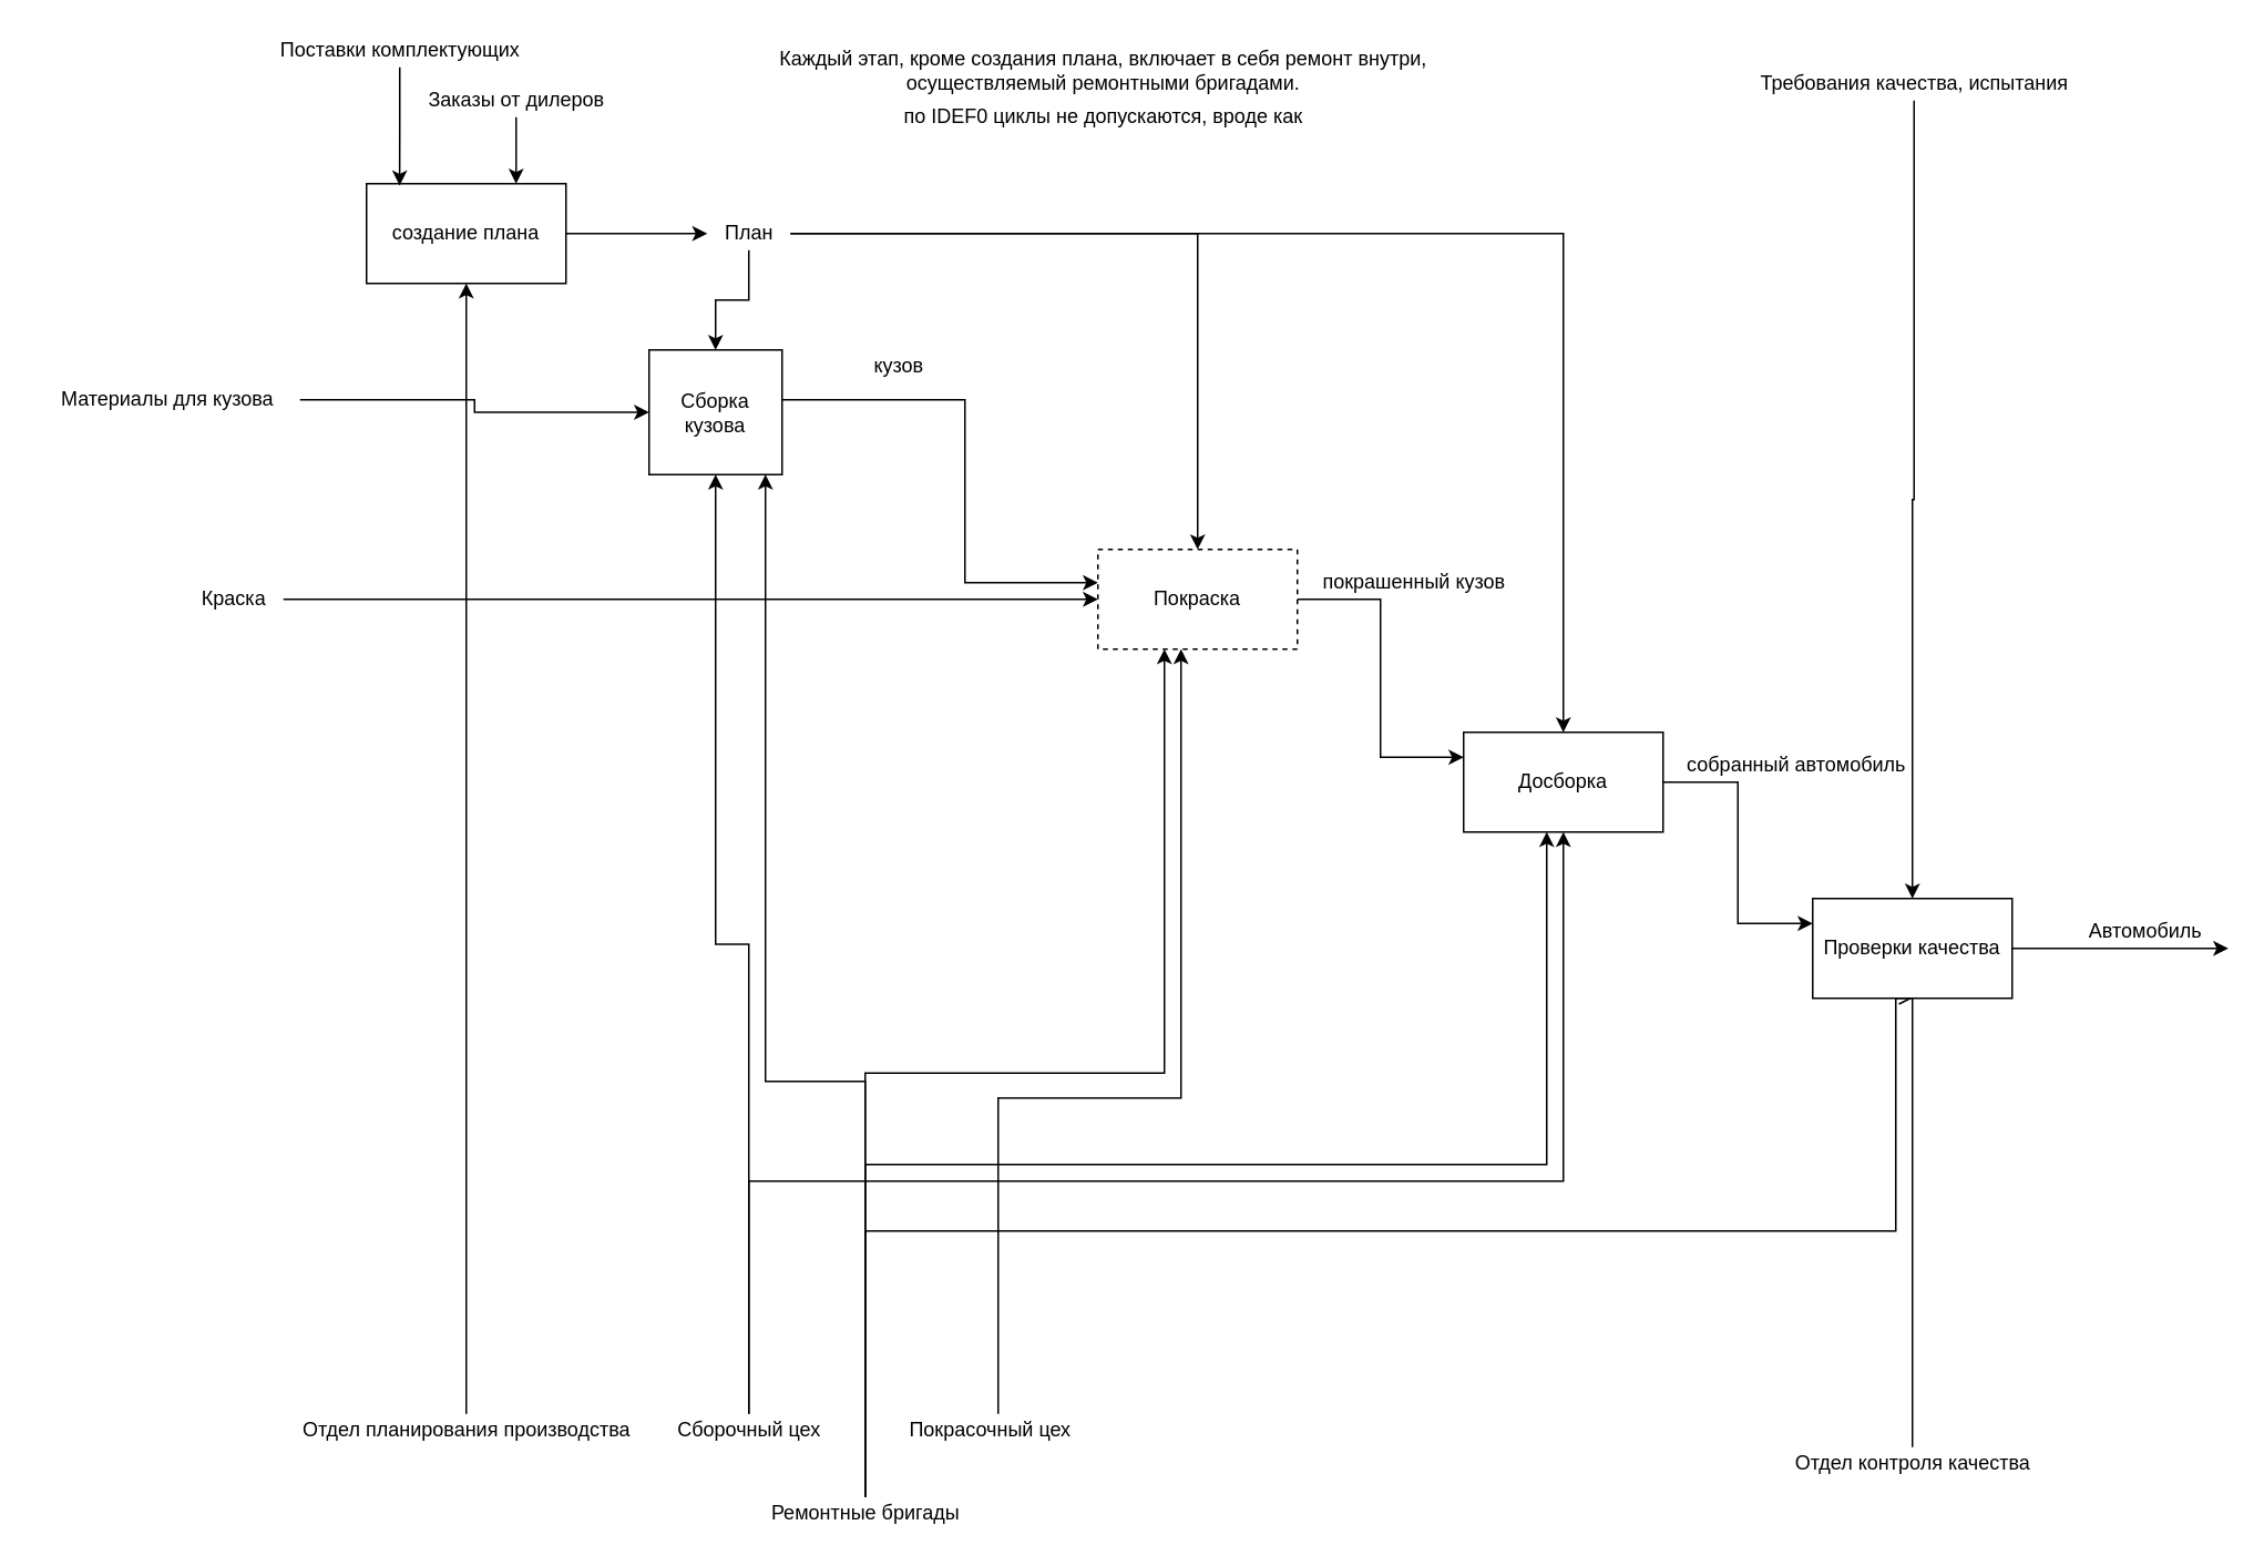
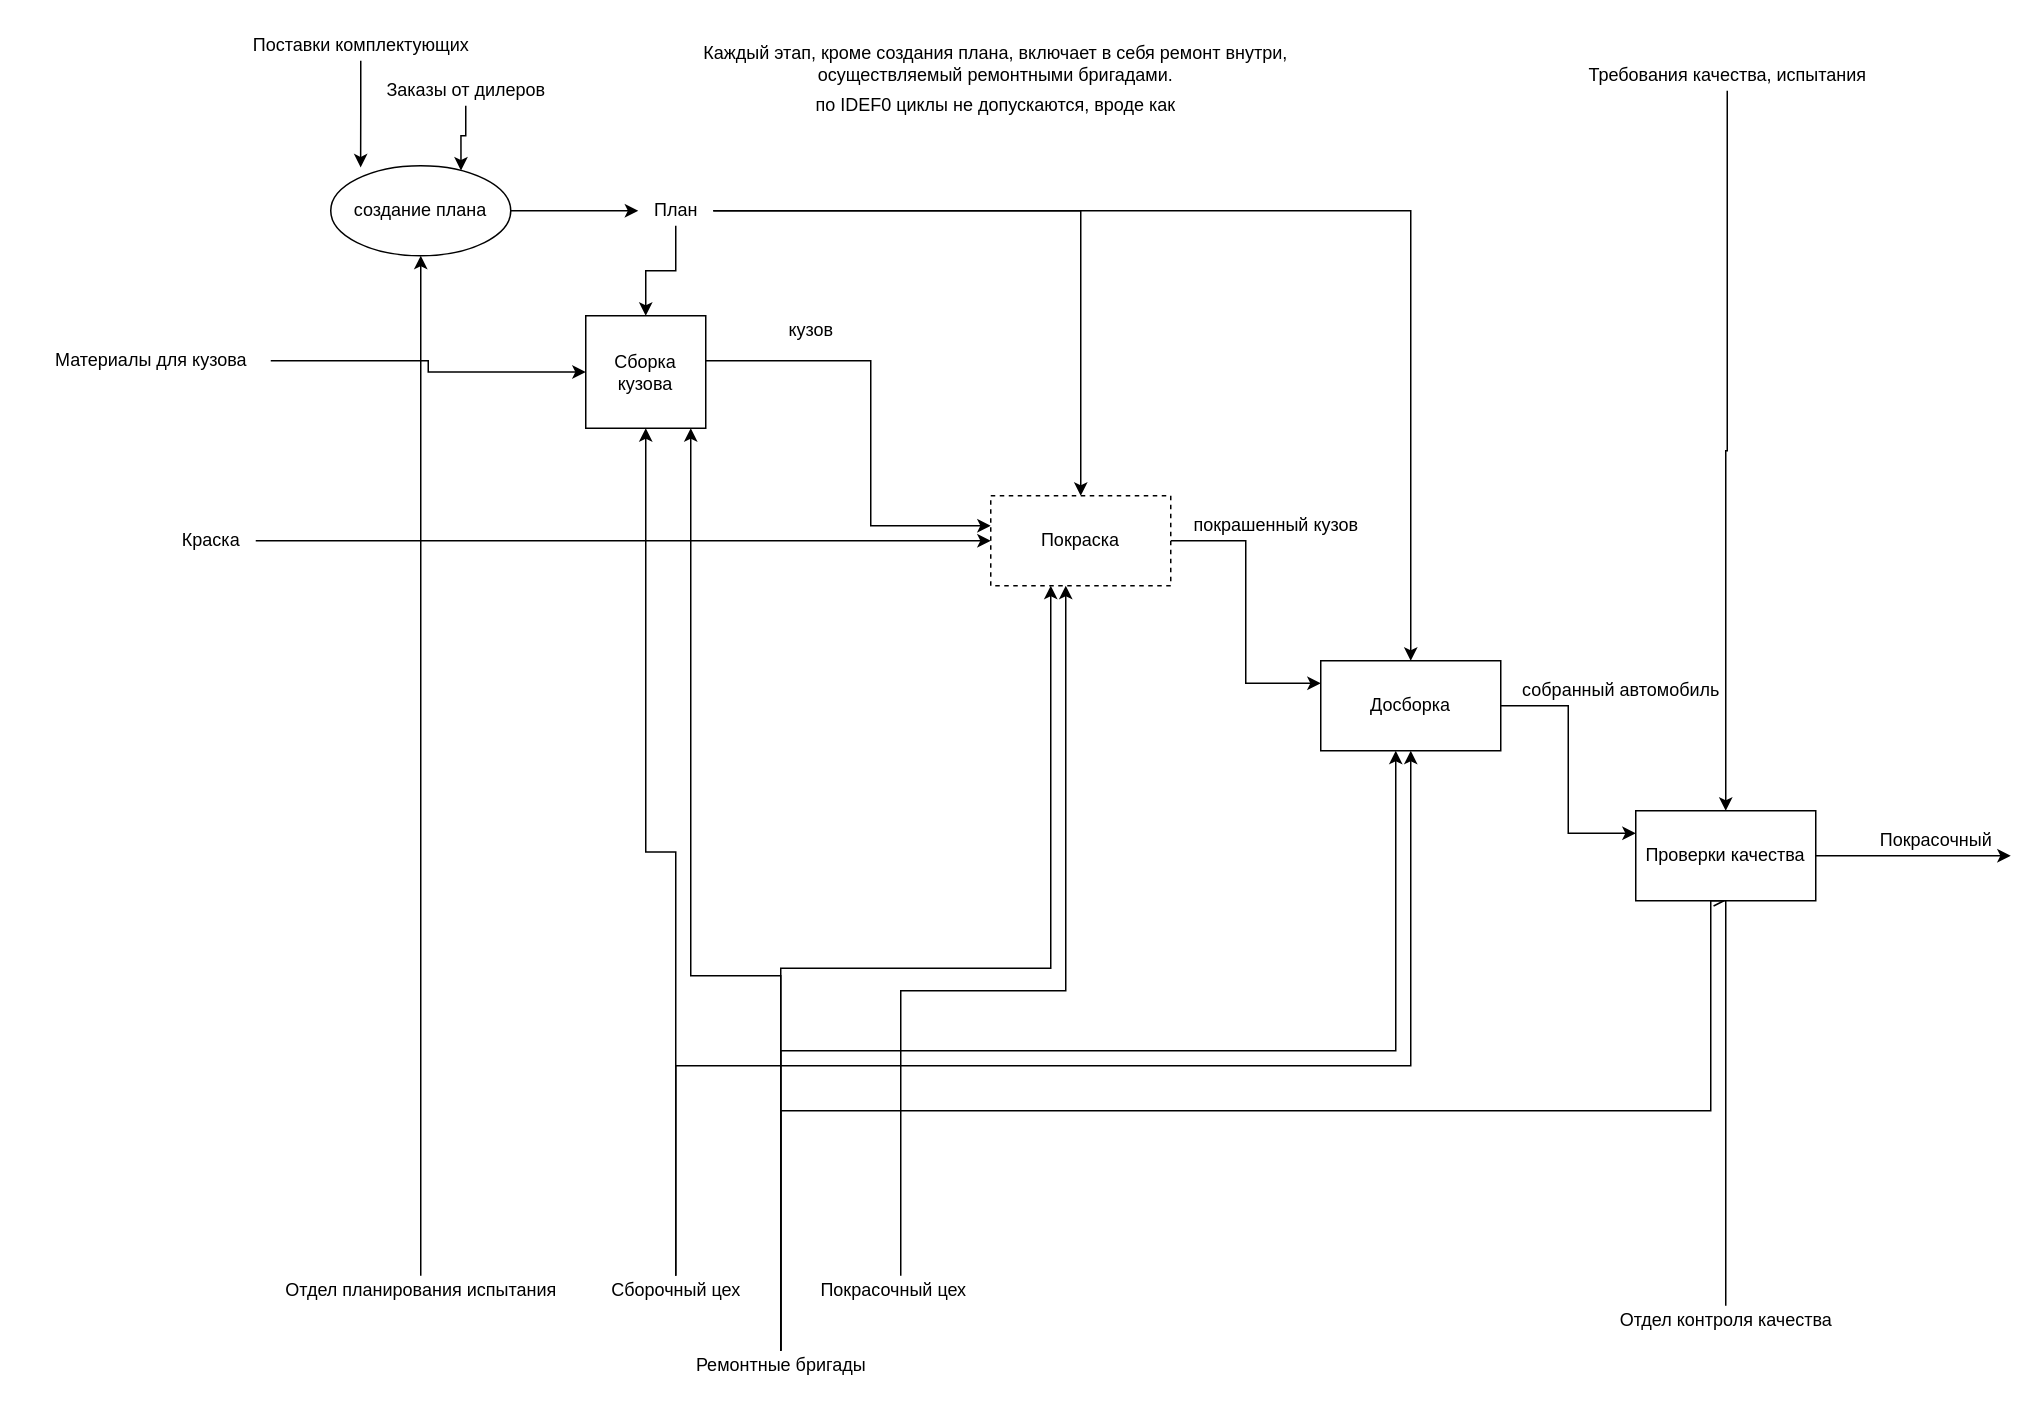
- <mxCell id="3" value="создание плана" style="rounded=0;whiteSpace=wrap;html=1;" parent="1" vertex="1"><mxGeometry x="220" y="110" width="120" height="60" as="geometry" /></mxCell>
+ <mxCell id="3" value="создание плана" style="ellipse;whiteSpace=wrap;html=1;" parent="1" vertex="1"><mxGeometry x="220" y="110" width="120" height="60" as="geometry" /></mxCell>
- <mxCell id="42" value="&lt;div&gt;Автомобиль&lt;/div&gt;" style="text;html=1;align=center;verticalAlign=middle;resizable=0;points=[];autosize=1;" parent="1" vertex="1"><mxGeometry x="1245" y="550" width="90" height="20" as="geometry" /></mxCell>
+ <mxCell id="42" value="&lt;div&gt;Покрасочный&lt;/div&gt;" style="text;html=1;align=center;verticalAlign=middle;resizable=0;points=[];autosize=1;" parent="1" vertex="1"><mxGeometry x="1245" y="550" width="90" height="20" as="geometry" /></mxCell>
- <mxCell id="7" value="Отдел планирования производства" style="text;html=1;align=center;verticalAlign=middle;resizable=0;points=[];autosize=1;" parent="1" vertex="1"><mxGeometry x="160" y="850" width="240" height="20" as="geometry" /></mxCell>
+ <mxCell id="7" value="Отдел планирования испытания" style="text;html=1;align=center;verticalAlign=middle;resizable=0;points=[];autosize=1;" parent="1" vertex="1"><mxGeometry x="160" y="850" width="240" height="20" as="geometry" /></mxCell>
